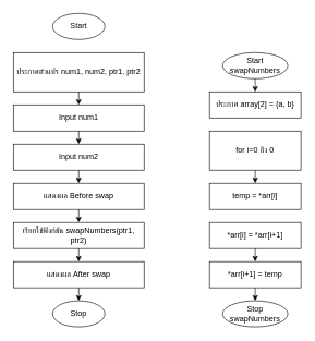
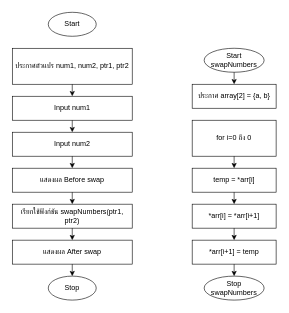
+ <mxCell id="25" style="edgeStyle=orthogonalEdgeStyle;" edge="1" parent="1" source="19" target="20"><mxGeometry relative="1" as="geometry" /></mxCell>
